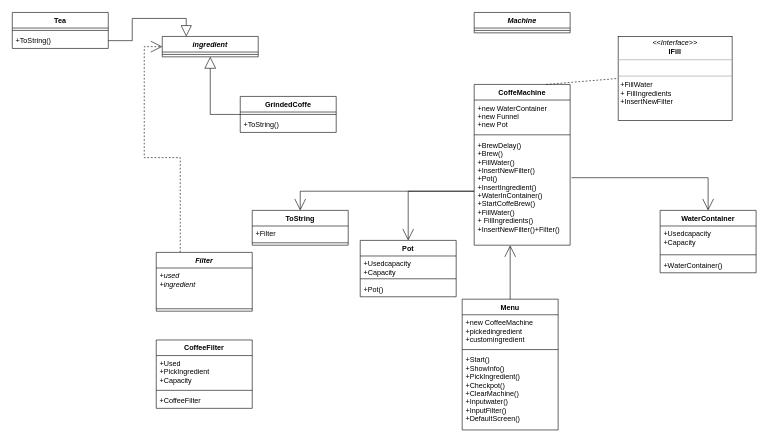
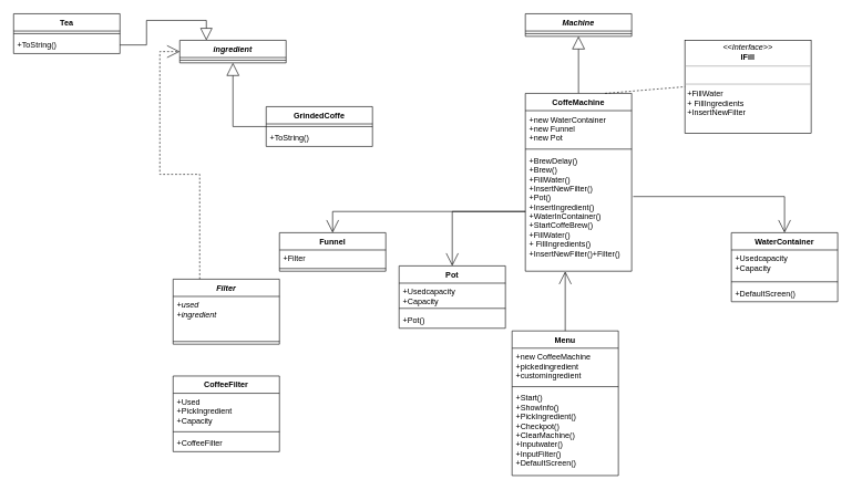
+ <mxCell id="4" style="edgeStyle=orthogonalEdgeStyle;rounded=0;orthogonalLoop=1;jettySize=auto;html=1;exitX=0.5;exitY=0;exitDx=0;exitDy=0;entryX=0.5;entryY=1;entryDx=0;entryDy=0;endArrow=block;endFill=0;endSize=17;" edge="1" parent="1" source="30" target="2"><mxGeometry relative="1" as="geometry"><mxPoint x="870" y="220" as="sourcePoint" /></mxGeometry></mxCell>
- <mxCell id="5" value="ToString" style="swimlane;fontStyle=1;align=center;verticalAlign=top;childLayout=stackLayout;horizontal=1;startSize=26;horizontalStack=0;resizeParent=1;resizeParentMax=0;resizeLast=0;collapsible=1;marginBottom=0;" vertex="1" parent="1"><mxGeometry x="420" y="350" width="160" height="58" as="geometry" /></mxCell>
+ <mxCell id="5" value="Funnel" style="swimlane;fontStyle=1;align=center;verticalAlign=top;childLayout=stackLayout;horizontal=1;startSize=26;horizontalStack=0;resizeParent=1;resizeParentMax=0;resizeLast=0;collapsible=1;marginBottom=0;" vertex="1" parent="1"><mxGeometry x="420" y="350" width="160" height="58" as="geometry" /></mxCell>
- <mxCell id="17" value="+WaterContainer()" style="text;strokeColor=none;fillColor=none;align=left;verticalAlign=top;spacingLeft=4;spacingRight=4;overflow=hidden;rotatable=0;points=[[0,0.5],[1,0.5]];portConstraint=eastwest;" vertex="1" parent="14"><mxGeometry y="78" width="160" height="26" as="geometry" /></mxCell>
+ <mxCell id="17" value="+DefaultScreen()" style="text;strokeColor=none;fillColor=none;align=left;verticalAlign=top;spacingLeft=4;spacingRight=4;overflow=hidden;rotatable=0;points=[[0,0.5],[1,0.5]];portConstraint=eastwest;" vertex="1" parent="14"><mxGeometry y="78" width="160" height="26" as="geometry" /></mxCell>
